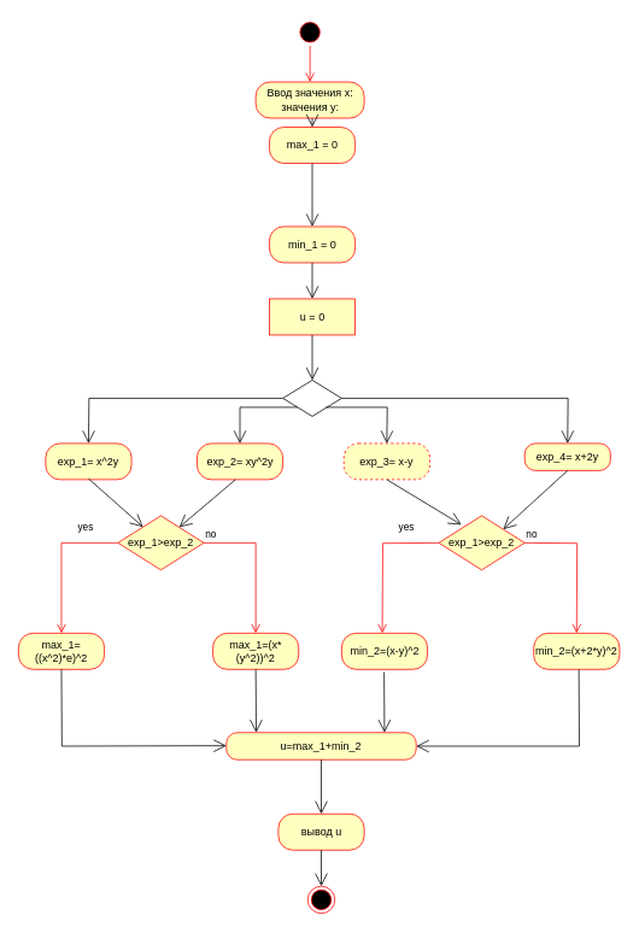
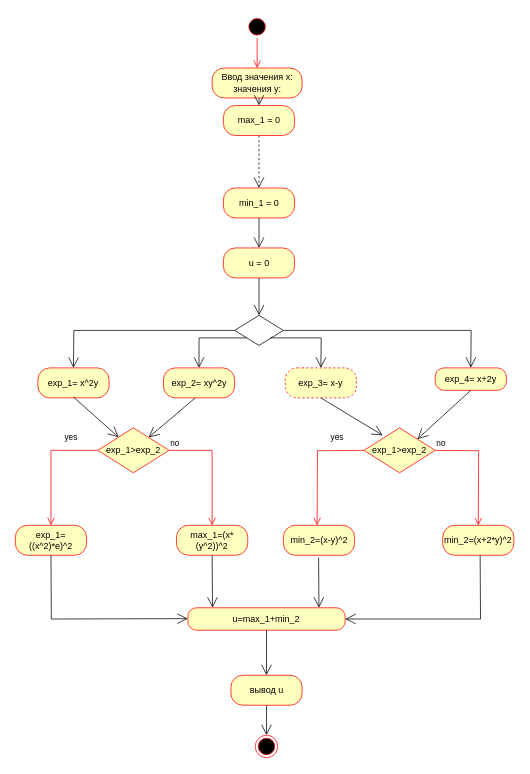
- <mxCell id="8" value="" style="endArrow=open;endFill=1;endSize=12;html=1;rounded=0;entryX=0.5;entryY=0;entryDx=0;entryDy=0;exitX=0.5;exitY=1;exitDx=0;exitDy=0;" edge="1" parent="1" source="6" target="5"><mxGeometry width="160" relative="1" as="geometry"><mxPoint x="350" y="180" as="sourcePoint" /><mxPoint x="510" y="180" as="targetPoint" /></mxGeometry></mxCell>
+ <mxCell id="8" value="" style="endArrow=open;endFill=1;endSize=12;html=1;rounded=0;entryX=0.5;entryY=0;entryDx=0;entryDy=0;exitX=0.5;exitY=1;exitDx=0;exitDy=0;dashed=1;" edge="1" parent="1" source="6" target="5"><mxGeometry width="160" relative="1" as="geometry"><mxPoint x="350" y="180" as="sourcePoint" /><mxPoint x="510" y="180" as="targetPoint" /></mxGeometry></mxCell>
- <mxCell id="12" value="u = 0" style="whiteSpace=wrap;html=1;arcSize=40;fontColor=#000000;fillColor=#ffffc0;strokeColor=#ff0000;rounded=0;" vertex="1" parent="1"><mxGeometry x="297.5" y="330" width="95" height="40" as="geometry" /></mxCell>
+ <mxCell id="12" value="u = 0" style="rounded=1;whiteSpace=wrap;html=1;arcSize=40;fontColor=#000000;fillColor=#ffffc0;strokeColor=#ff0000;" vertex="1" parent="1"><mxGeometry x="297.5" y="330" width="95" height="40" as="geometry" /></mxCell>
- <mxCell id="25" value="max_1=((x^2)*e)^2" style="rounded=1;whiteSpace=wrap;html=1;arcSize=40;fontColor=#000000;fillColor=#ffffc0;strokeColor=#ff0000;" vertex="1" parent="1"><mxGeometry x="20" y="700" width="95" height="40" as="geometry" /></mxCell>
+ <mxCell id="25" value="exp_1=((x^2)*e)^2" style="rounded=1;whiteSpace=wrap;html=1;arcSize=40;fontColor=#000000;fillColor=#ffffc0;strokeColor=#ff0000;" vertex="1" parent="1"><mxGeometry x="20" y="700" width="95" height="40" as="geometry" /></mxCell>
